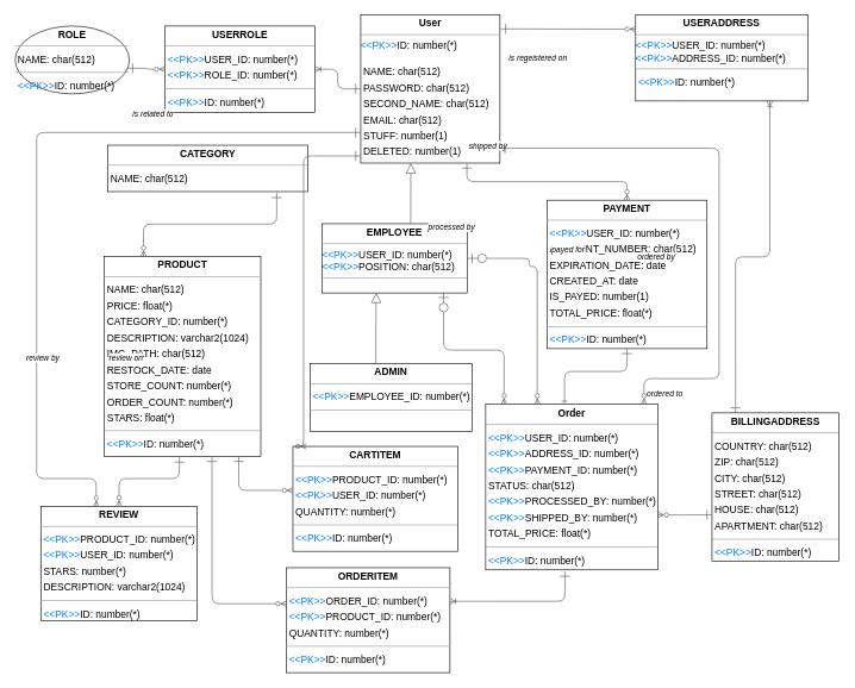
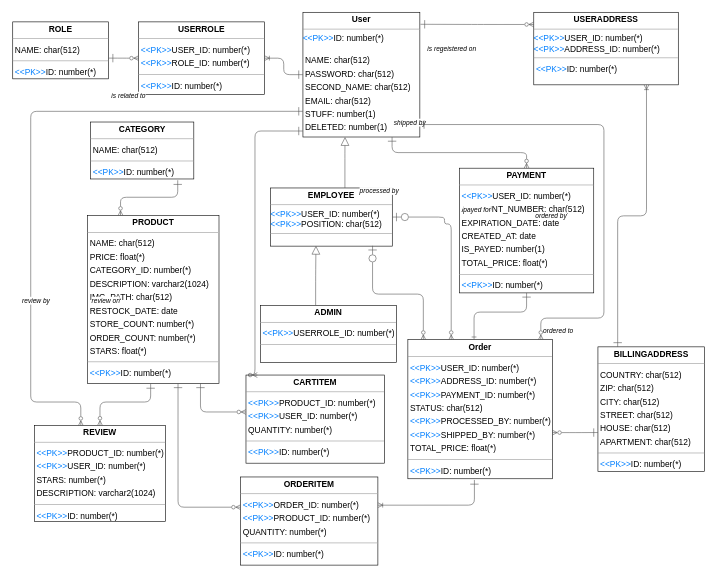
- <mxCell id="12" value="&lt;p style=&quot;margin:0px;margin-top:4px;text-align:center;&quot;&gt;&lt;b&gt;ROLE&lt;/b&gt;&lt;/p&gt;&lt;hr size=&quot;1&quot;&gt;&lt;p style=&quot;margin:0 0 0 4px;line-height:1.6;&quot;&gt; NAME: char(512)&lt;/p&gt;&lt;hr size=&quot;1&quot;&gt;&lt;p style=&quot;margin:0 0 0 4px;line-height:1.6;&quot;&gt;&lt;font color=&quot;#007fff&quot;&gt;&amp;lt;&amp;lt;PK&amp;gt;&amp;gt;&lt;/font&gt;ID: number(*)&lt;/p&gt;" style="ellipse;verticalAlign=top;align=left;overflow=fill;fontSize=14;fontFamily=Helvetica;html=1;shadow=0;comic=0;labelBackgroundColor=none;strokeWidth=1;" parent="1" vertex="1"><mxGeometry x="20" y="36" width="160" height="95" as="geometry" /></mxCell>
+ <mxCell id="12" value="&lt;p style=&quot;margin:0px;margin-top:4px;text-align:center;&quot;&gt;&lt;b&gt;ROLE&lt;/b&gt;&lt;/p&gt;&lt;hr size=&quot;1&quot;&gt;&lt;p style=&quot;margin:0 0 0 4px;line-height:1.6;&quot;&gt; NAME: char(512)&lt;/p&gt;&lt;hr size=&quot;1&quot;&gt;&lt;p style=&quot;margin:0 0 0 4px;line-height:1.6;&quot;&gt;&lt;font color=&quot;#007fff&quot;&gt;&amp;lt;&amp;lt;PK&amp;gt;&amp;gt;&lt;/font&gt;ID: number(*)&lt;/p&gt;" style="verticalAlign=top;align=left;overflow=fill;fontSize=14;fontFamily=Helvetica;html=1;rounded=0;shadow=0;comic=0;labelBackgroundColor=none;strokeWidth=1;" parent="1" vertex="1"><mxGeometry x="20" y="36" width="160" height="95" as="geometry" /></mxCell>
- <mxCell id="5" value="&lt;p style=&quot;margin:0px;margin-top:4px;text-align:center;&quot;&gt;&lt;b&gt;CATEGORY&lt;/b&gt;&lt;/p&gt;&lt;hr size=&quot;1&quot;&gt;&lt;p style=&quot;margin:0 0 0 4px;line-height:1.6;&quot;&gt; NAME: char(512)&lt;/p&gt;&lt;hr size=&quot;1&quot;&gt;&lt;p style=&quot;margin:0 0 0 4px;line-height:1.6;&quot;&gt;&lt;font color=&quot;#007fff&quot;&gt;&amp;lt;&amp;lt;PK&amp;gt;&amp;gt;&lt;/font&gt;ID: number(*)&lt;/p&gt;" style="verticalAlign=top;align=left;overflow=fill;fontSize=14;fontFamily=Helvetica;html=1;rounded=0;shadow=0;comic=0;labelBackgroundColor=none;strokeWidth=1;" parent="1" vertex="1"><mxGeometry x="150" y="203" width="280" height="65" as="geometry" /></mxCell>
+ <mxCell id="5" value="&lt;p style=&quot;margin:0px;margin-top:4px;text-align:center;&quot;&gt;&lt;b&gt;CATEGORY&lt;/b&gt;&lt;/p&gt;&lt;hr size=&quot;1&quot;&gt;&lt;p style=&quot;margin:0 0 0 4px;line-height:1.6;&quot;&gt; NAME: char(512)&lt;/p&gt;&lt;hr size=&quot;1&quot;&gt;&lt;p style=&quot;margin:0 0 0 4px;line-height:1.6;&quot;&gt;&lt;font color=&quot;#007fff&quot;&gt;&amp;lt;&amp;lt;PK&amp;gt;&amp;gt;&lt;/font&gt;ID: number(*)&lt;/p&gt;" style="verticalAlign=top;align=left;overflow=fill;fontSize=14;fontFamily=Helvetica;html=1;rounded=0;shadow=0;comic=0;labelBackgroundColor=none;strokeWidth=1;" parent="1" vertex="1"><mxGeometry x="150" y="203" width="172" height="95" as="geometry" /></mxCell>
- <mxCell id="2" value="&lt;p style=&quot;margin:0px;margin-top:4px;text-align:center;&quot;&gt;&lt;b&gt;ADMIN&lt;/b&gt;&lt;/p&gt;&lt;hr size=&quot;1&quot;&gt;&lt;p style=&quot;margin:0 0 0 4px;line-height:1.6;&quot;&gt;&lt;font color=&quot;#007fff&quot;&gt;&amp;lt;&amp;lt;PK&amp;gt;&amp;gt;&lt;/font&gt;EMPLOYEE_ID: number(*)&lt;/p&gt;&lt;hr size=&quot;1&quot;&gt;&lt;p style=&quot;margin:0 0 0 4px;line-height:1.6;&quot;&gt;&lt;br&gt;&lt;/p&gt;" style="verticalAlign=top;align=left;overflow=fill;fontSize=14;fontFamily=Helvetica;html=1;rounded=0;shadow=0;comic=0;labelBackgroundColor=none;strokeWidth=1;" parent="1" vertex="1"><mxGeometry x="433" y="509" width="227" height="95" as="geometry" /></mxCell>
+ <mxCell id="2" value="&lt;p style=&quot;margin:0px;margin-top:4px;text-align:center;&quot;&gt;&lt;b&gt;ADMIN&lt;/b&gt;&lt;/p&gt;&lt;hr size=&quot;1&quot;&gt;&lt;p style=&quot;margin:0 0 0 4px;line-height:1.6;&quot;&gt;&lt;font color=&quot;#007fff&quot;&gt;&amp;lt;&amp;lt;PK&amp;gt;&amp;gt;&lt;/font&gt;USERROLE_ID: number(*)&lt;/p&gt;&lt;hr size=&quot;1&quot;&gt;&lt;p style=&quot;margin:0 0 0 4px;line-height:1.6;&quot;&gt;&lt;br&gt;&lt;/p&gt;" style="verticalAlign=top;align=left;overflow=fill;fontSize=14;fontFamily=Helvetica;html=1;rounded=0;shadow=0;comic=0;labelBackgroundColor=none;strokeWidth=1;" parent="1" vertex="1"><mxGeometry x="433" y="509" width="227" height="95" as="geometry" /></mxCell>
